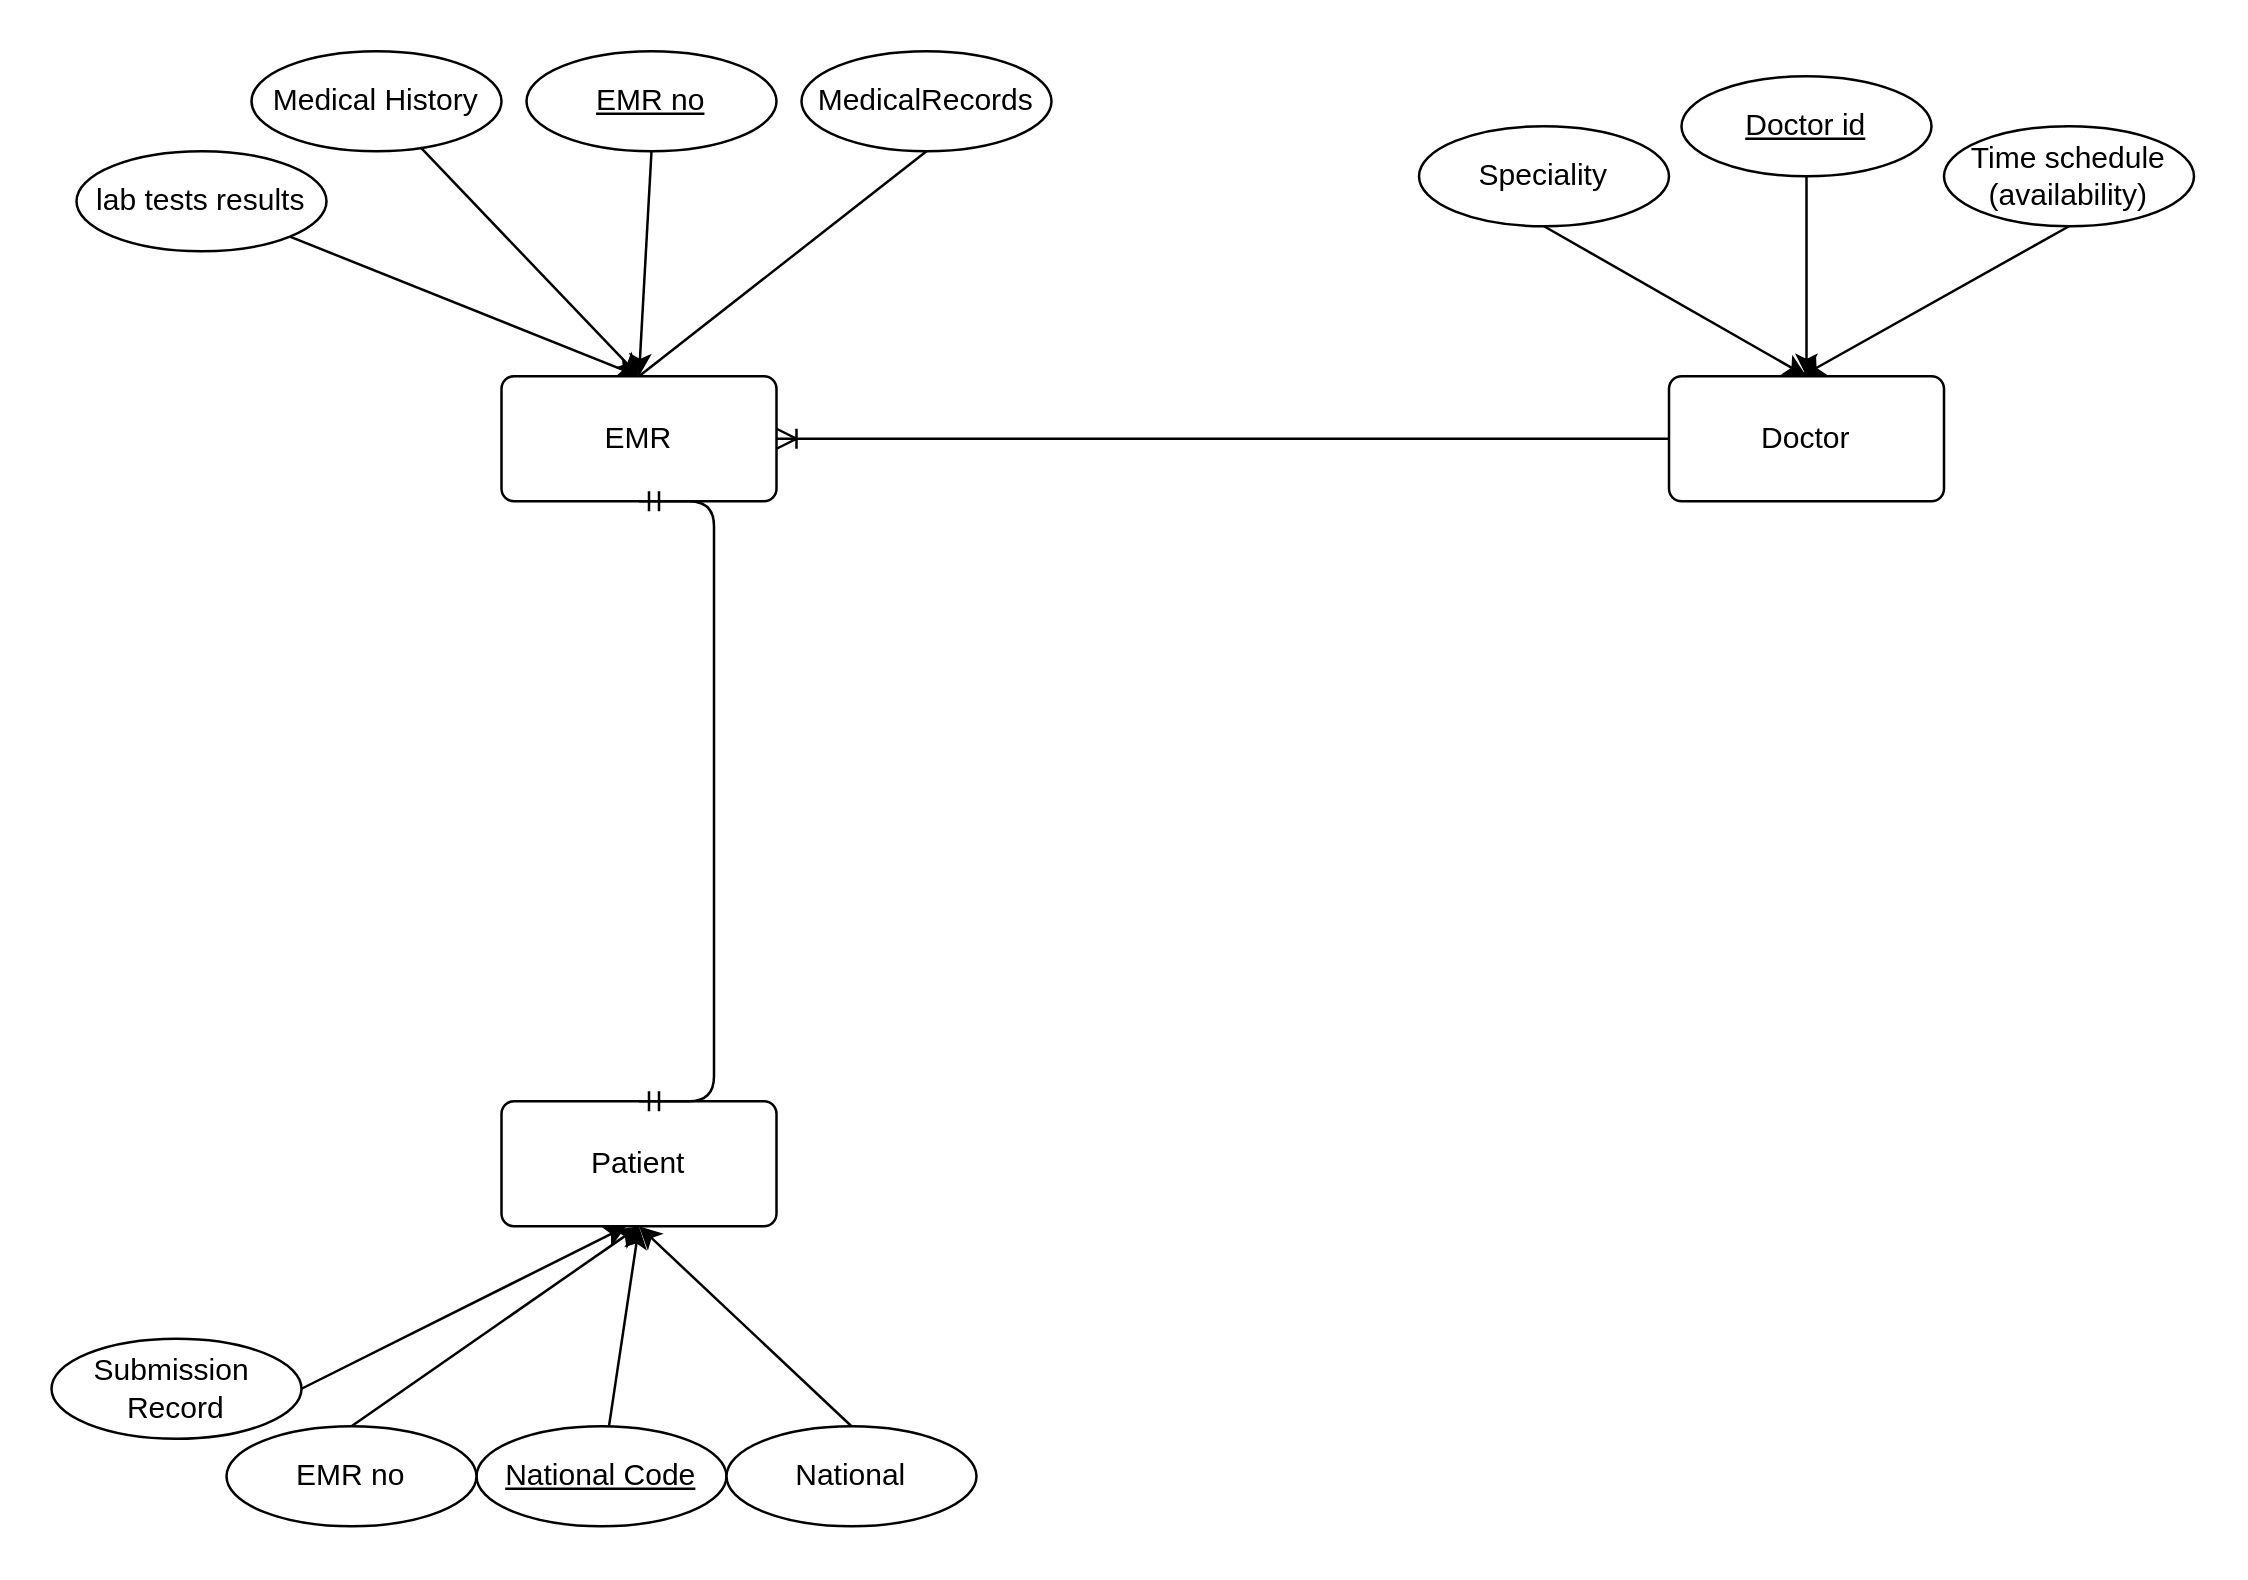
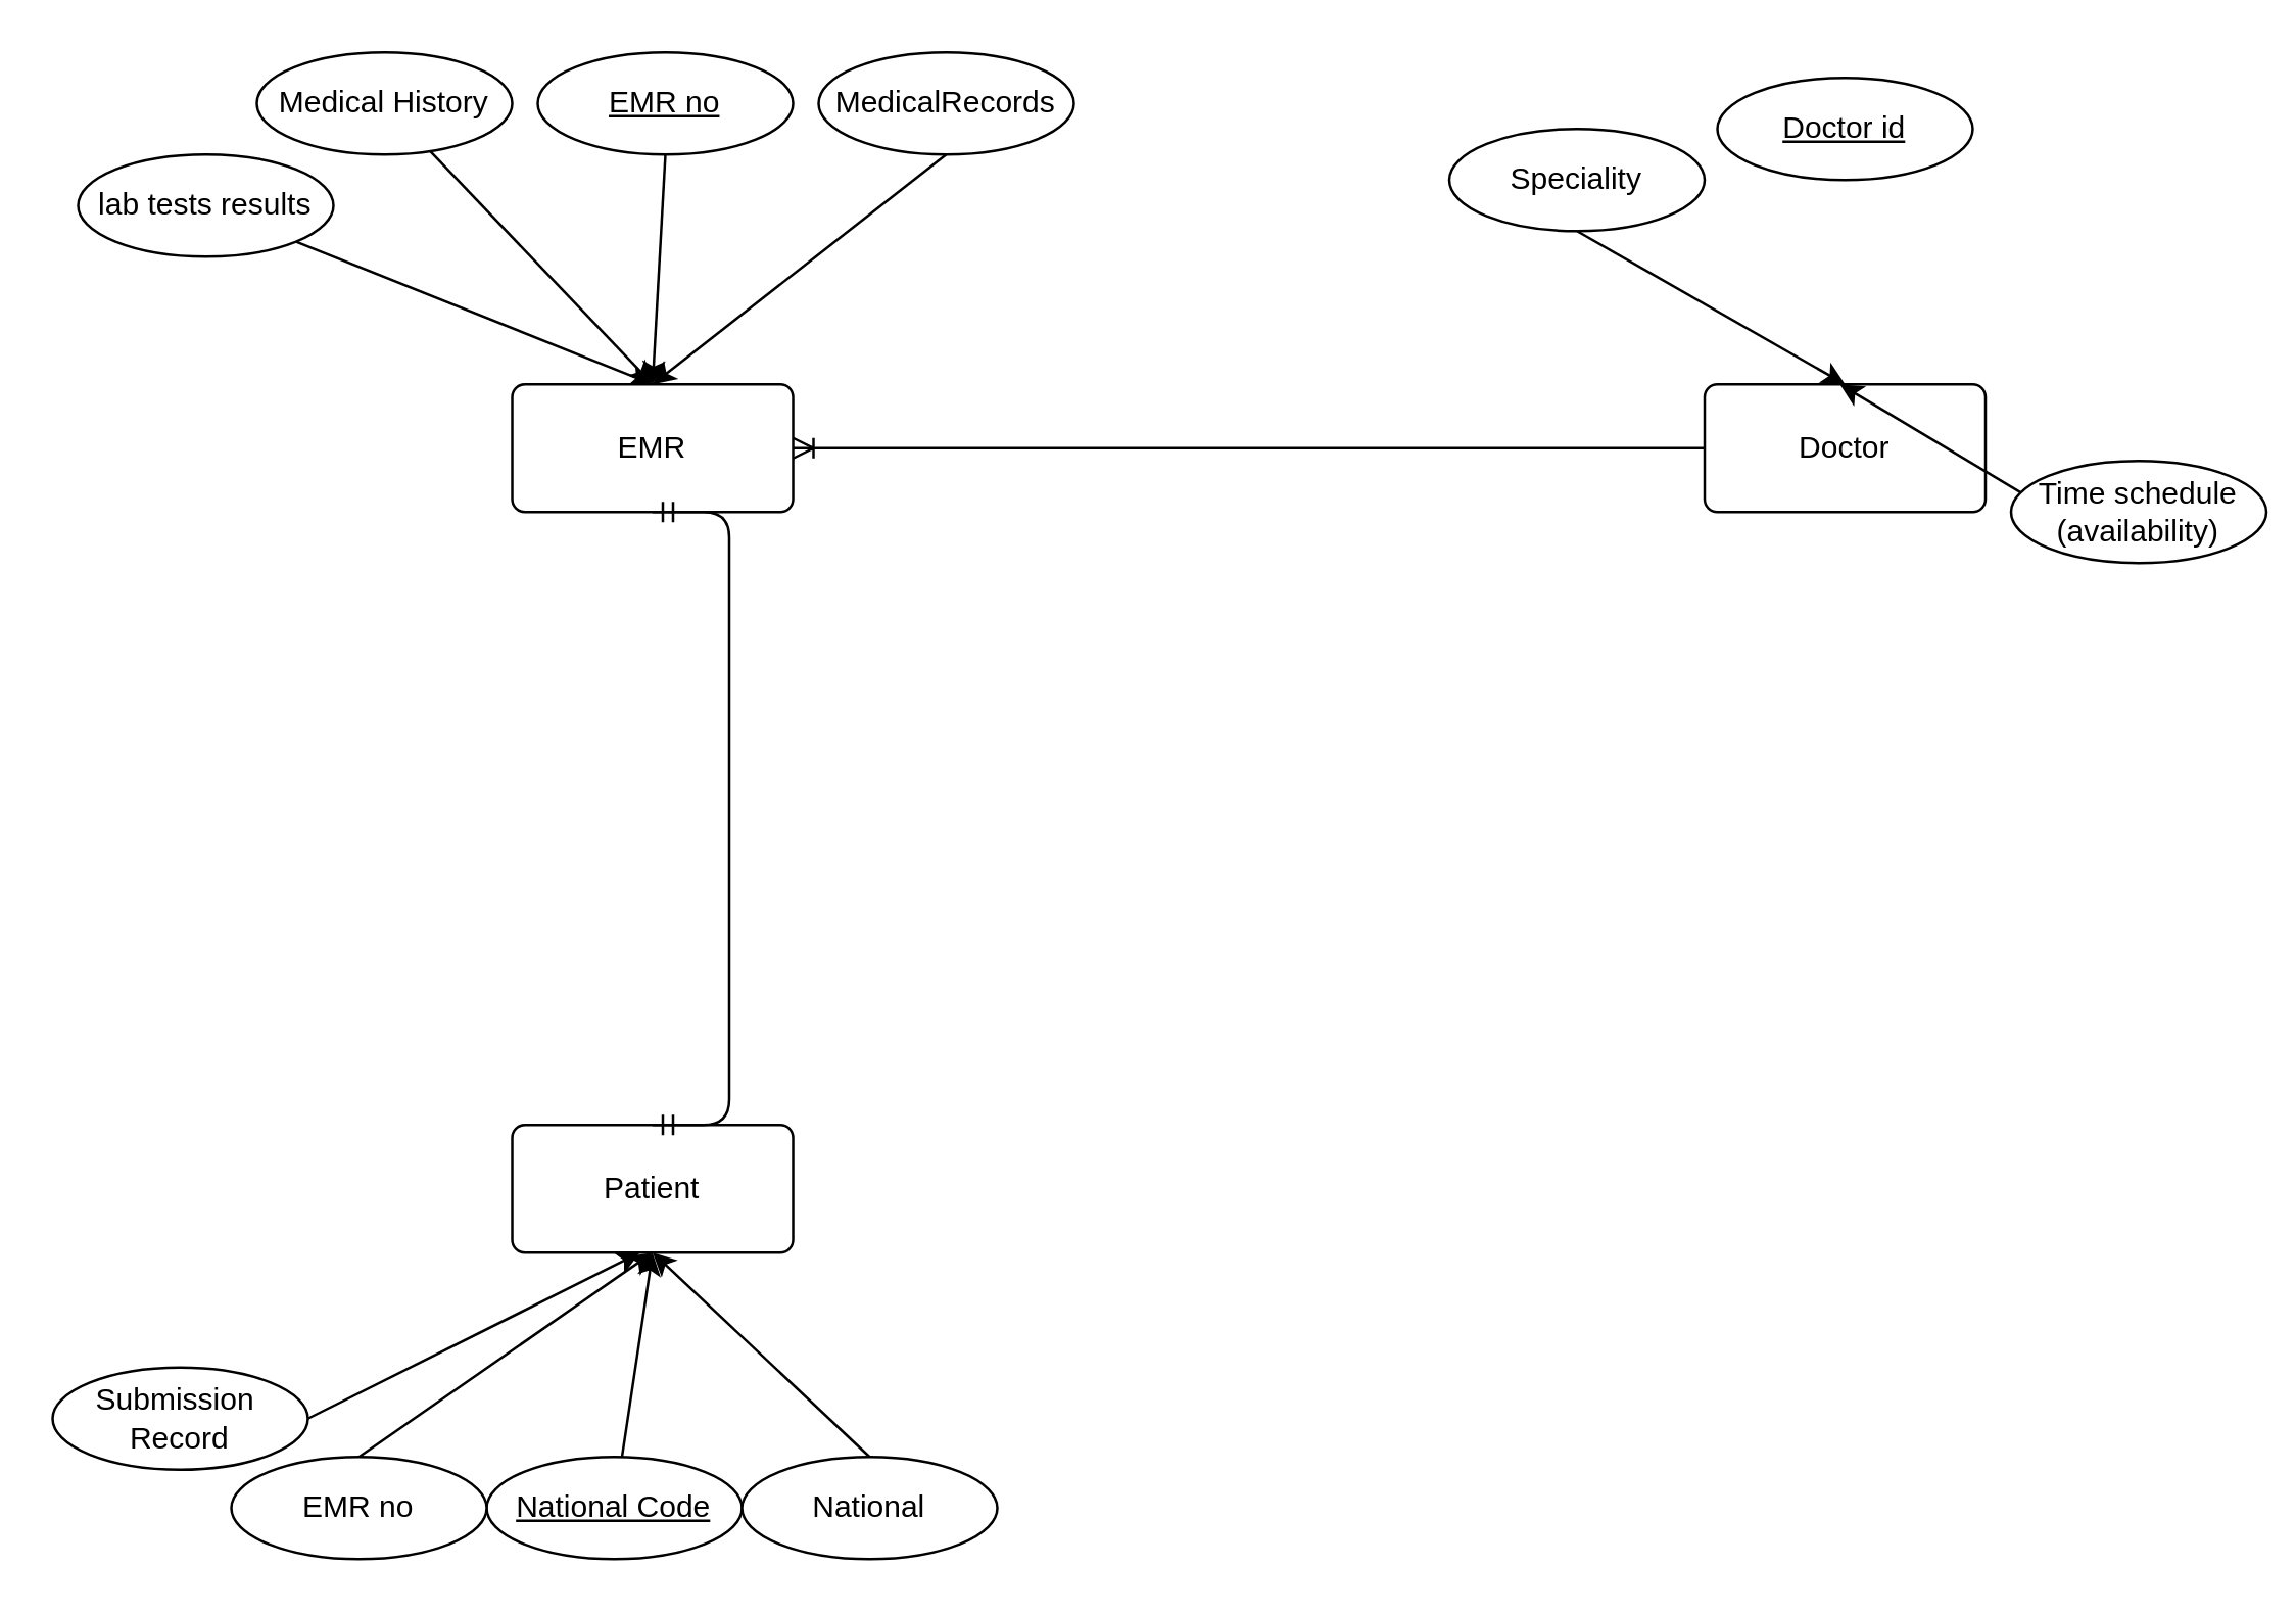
- <mxCell id="19" value="Time schedule&lt;br&gt;(availability)" style="ellipse;whiteSpace=wrap;html=1;align=center;" vertex="1" parent="1"><mxGeometry x="777" y="50" width="100" height="40" as="geometry" /></mxCell>
+ <mxCell id="19" value="Time schedule&lt;br&gt;(availability)" style="ellipse;whiteSpace=wrap;html=1;align=center;" vertex="1" parent="1"><mxGeometry x="787" y="180" width="100" height="40" as="geometry" /></mxCell>
- <mxCell id="16" style="edgeStyle=none;html=1;entryX=0.5;entryY=0;entryDx=0;entryDy=0;" edge="1" parent="1" source="17" target="12"><mxGeometry relative="1" as="geometry" /></mxCell>
- <mxCell id="6" style="edgeStyle=none;html=1;exitX=0.5;exitY=1;exitDx=0;exitDy=0;entryX=0.5;entryY=0;entryDx=0;entryDy=0;endArrow=none;" edge="1" parent="1" source="7" target="10"><mxGeometry relative="1" as="geometry"><mxPoint x="260" y="150" as="targetPoint" /></mxGeometry></mxCell>
+ <mxCell id="6" style="edgeStyle=none;html=1;exitX=0.5;exitY=1;exitDx=0;exitDy=0;entryX=0.5;entryY=0;entryDx=0;entryDy=0;" edge="1" parent="1" source="7" target="10"><mxGeometry relative="1" as="geometry"><mxPoint x="260" y="150" as="targetPoint" /></mxGeometry></mxCell>
